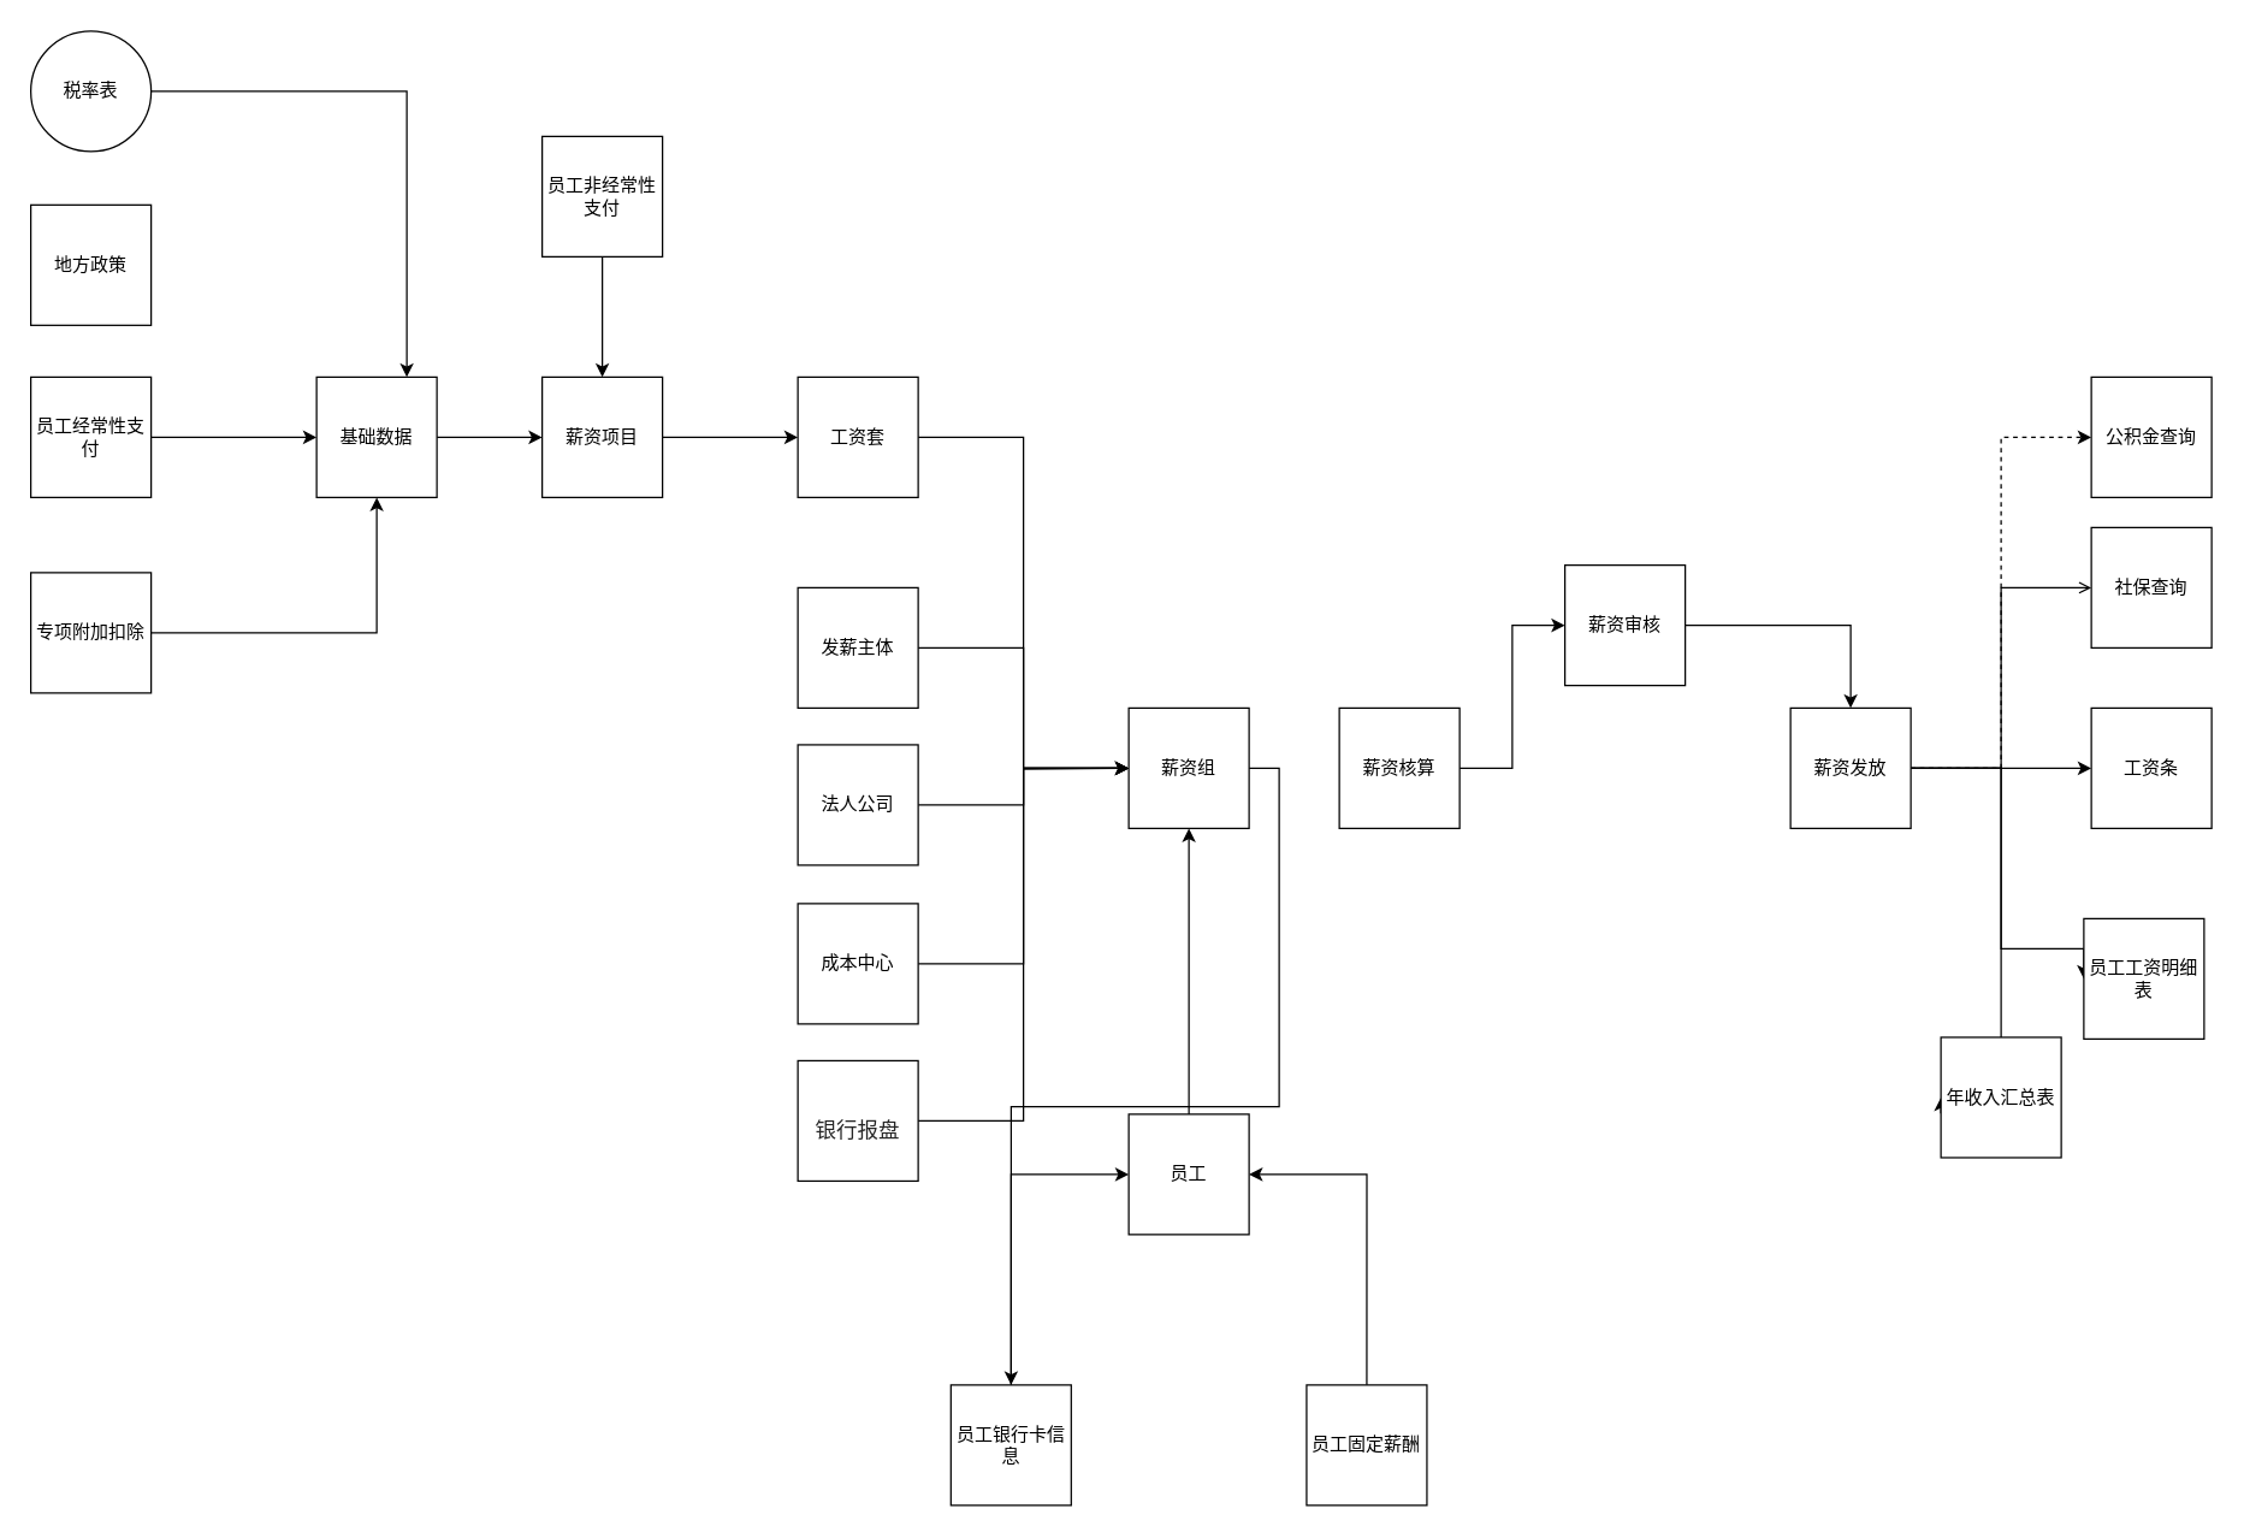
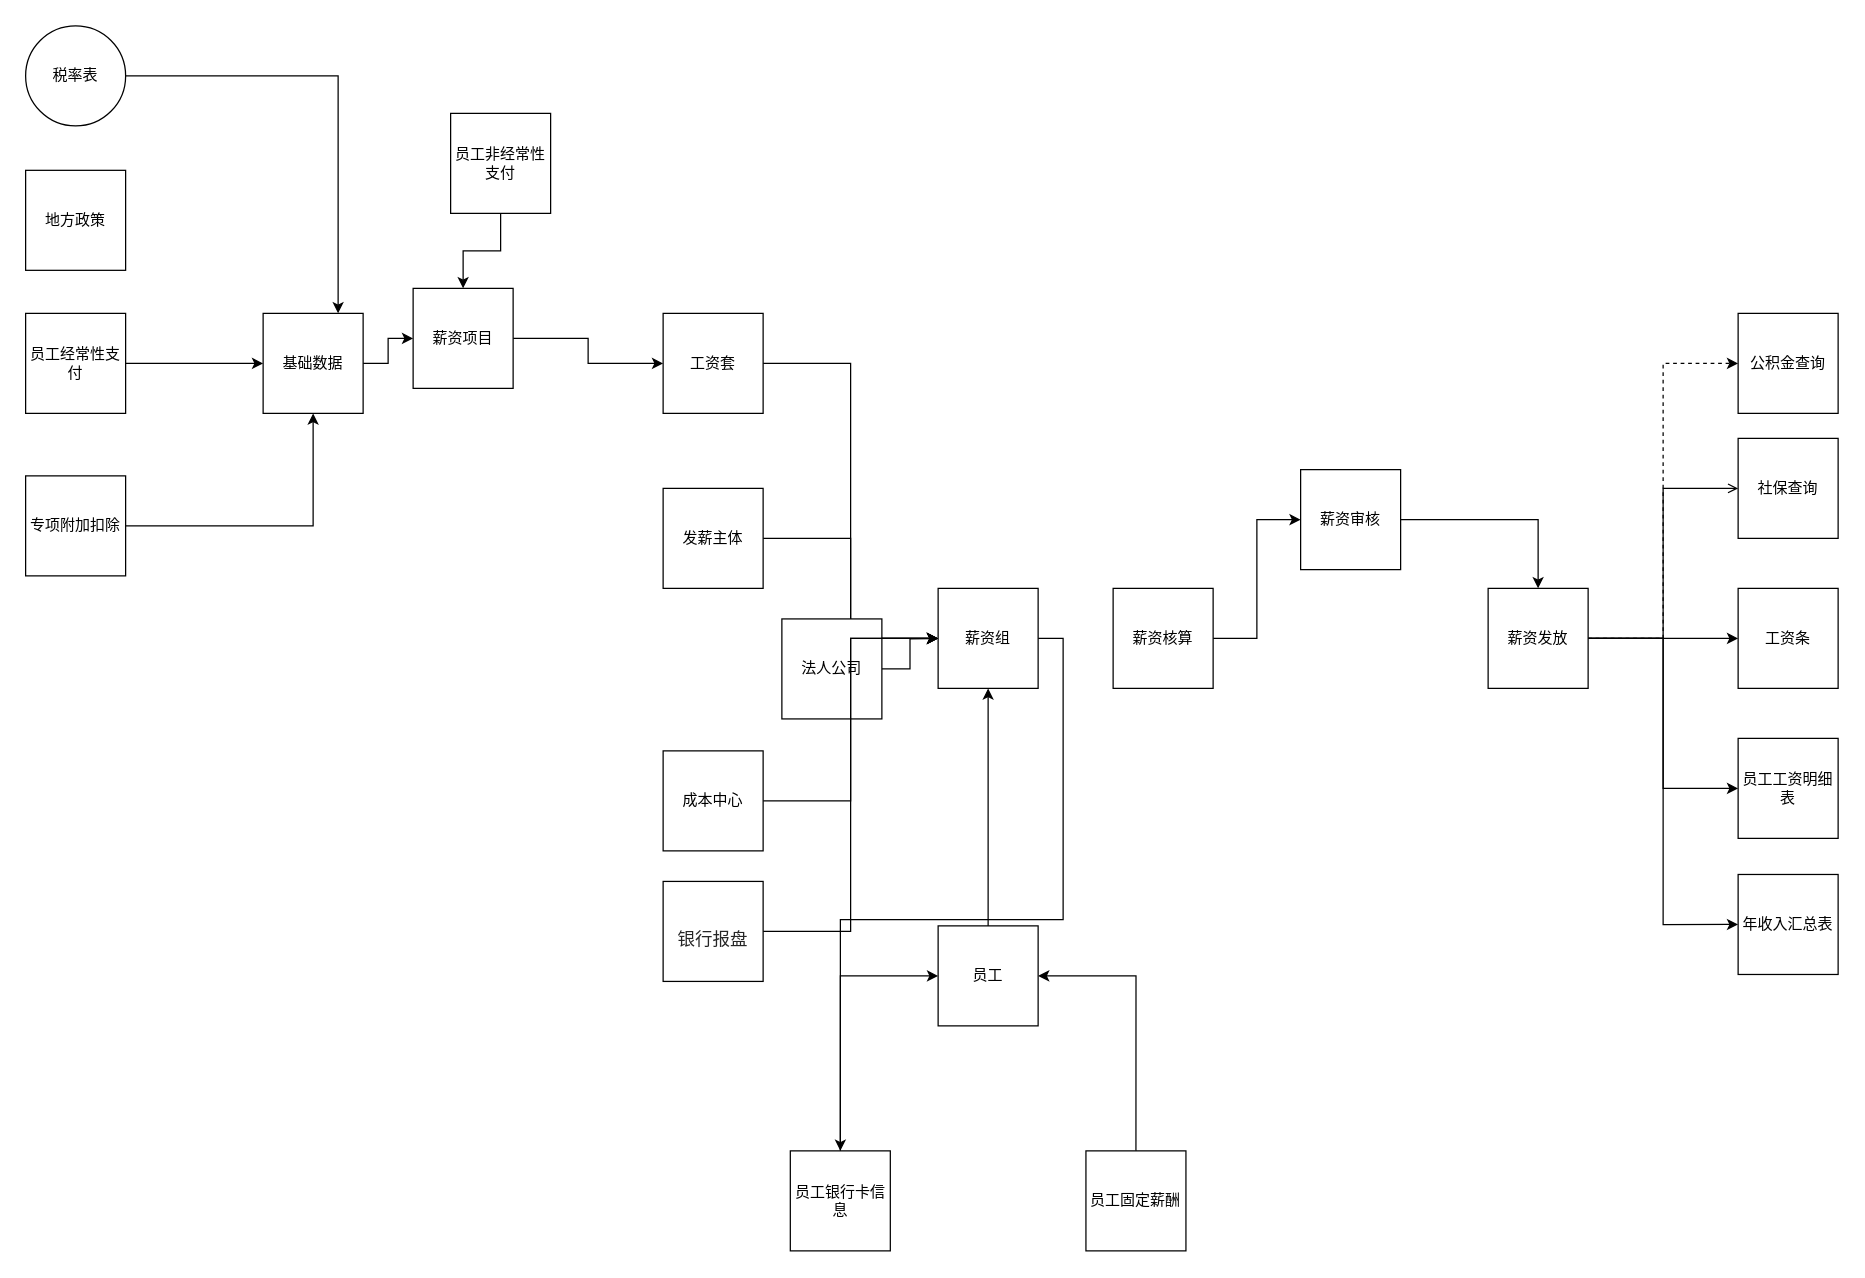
- <mxCell id="5" value="薪资项目" style="whiteSpace=wrap;html=1;aspect=fixed;" vertex="1" parent="1"><mxGeometry x="360" y="250" width="80" height="80" as="geometry" /></mxCell>
+ <mxCell id="5" value="薪资项目" style="whiteSpace=wrap;html=1;aspect=fixed;" vertex="1" parent="1"><mxGeometry x="330" y="230" width="80" height="80" as="geometry" /></mxCell>
- <mxCell id="15" value="法人公司" style="whiteSpace=wrap;html=1;aspect=fixed;" vertex="1" parent="1"><mxGeometry x="530" y="494.44" width="80" height="80" as="geometry" /></mxCell>
+ <mxCell id="15" value="法人公司" style="whiteSpace=wrap;html=1;aspect=fixed;" vertex="1" parent="1"><mxGeometry x="625" y="494.44" width="80" height="80" as="geometry" /></mxCell>
- <mxCell id="43" value="员工工资明细表" style="whiteSpace=wrap;html=1;aspect=fixed;" vertex="1" parent="1"><mxGeometry x="1385" y="610" width="80" height="80" as="geometry" /></mxCell>
+ <mxCell id="43" value="员工工资明细表" style="whiteSpace=wrap;html=1;aspect=fixed;" vertex="1" parent="1"><mxGeometry x="1390" y="590" width="80" height="80" as="geometry" /></mxCell>
- <mxCell id="44" value="年收入汇总表" style="whiteSpace=wrap;html=1;aspect=fixed;" vertex="1" parent="1"><mxGeometry x="1290" y="688.88" width="80" height="80" as="geometry" /></mxCell>
+ <mxCell id="44" value="年收入汇总表" style="whiteSpace=wrap;html=1;aspect=fixed;" vertex="1" parent="1"><mxGeometry x="1390" y="698.88" width="80" height="80" as="geometry" /></mxCell>
